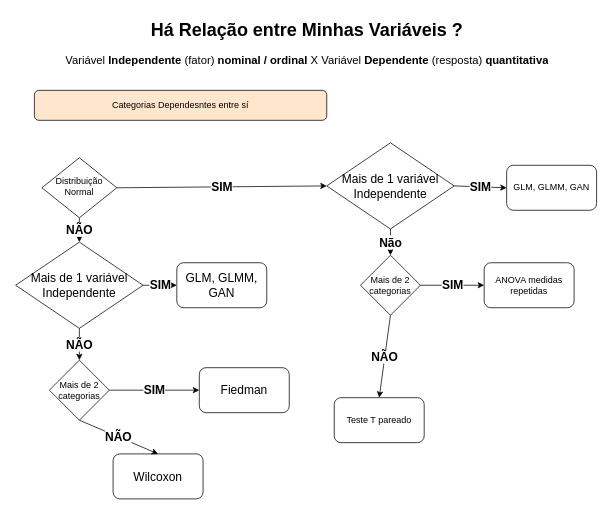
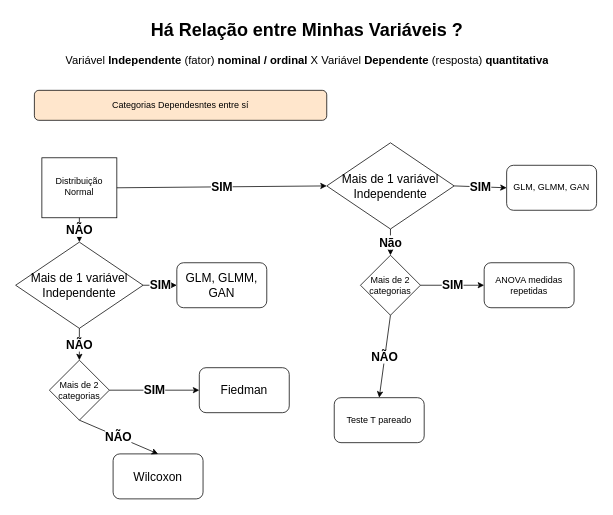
- <mxCell id="3" value="Distribuição Normal" style="rhombus;whiteSpace=wrap;html=1;shadow=0;fontFamily=Helvetica;fontSize=12;align=center;strokeWidth=1;spacing=6;spacingTop=-4;" parent="1" vertex="1"><mxGeometry x="55" y="210" width="100" height="80" as="geometry" /></mxCell>
+ <mxCell id="3" value="Distribuição Normal" style="whiteSpace=wrap;html=1;shadow=0;fontFamily=Helvetica;fontSize=12;align=center;strokeWidth=1;spacing=6;spacingTop=-4;rounded=0;" parent="1" vertex="1"><mxGeometry x="55" y="210" width="100" height="80" as="geometry" /></mxCell>
